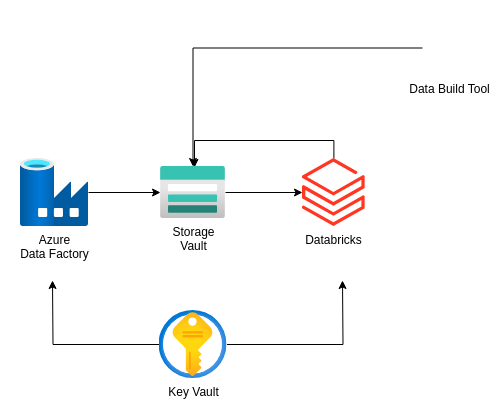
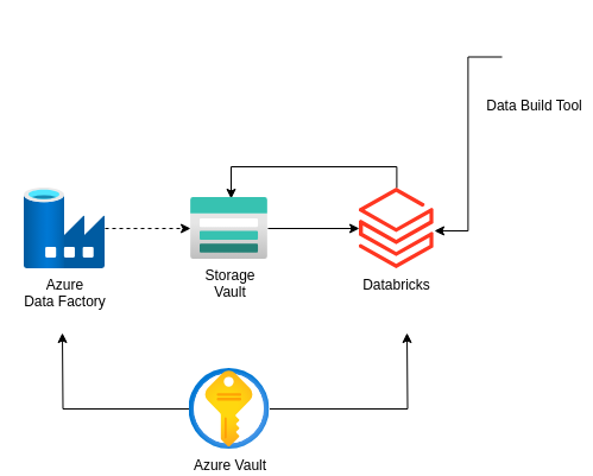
- <mxCell id="9" style="edgeStyle=orthogonalEdgeStyle;rounded=0;orthogonalLoop=1;jettySize=auto;html=1;" edge="1" parent="1" source="10" target="7"><mxGeometry relative="1" as="geometry" /></mxCell>
+ <mxCell id="9" style="edgeStyle=orthogonalEdgeStyle;rounded=0;orthogonalLoop=1;jettySize=auto;html=1;entryX=1.003;entryY=0.529;entryDx=0;entryDy=0;entryPerimeter=0;" edge="1" parent="1" source="10" target="3"><mxGeometry relative="1" as="geometry" /></mxCell>
- <mxCell id="4" style="edgeStyle=orthogonalEdgeStyle;rounded=0;orthogonalLoop=1;jettySize=auto;html=1;" edge="1" parent="1" source="5" target="7"><mxGeometry relative="1" as="geometry" /></mxCell>
+ <mxCell id="4" style="edgeStyle=orthogonalEdgeStyle;rounded=0;orthogonalLoop=1;jettySize=auto;html=1;dashed=1;" edge="1" parent="1" source="5" target="7"><mxGeometry relative="1" as="geometry" /></mxCell>
- <mxCell id="13" value="Key Vault" style="image;aspect=fixed;html=1;points=[];align=center;fontSize=12;image=img/lib/azure2/security/Key_Vaults.svg;" vertex="1" parent="1"><mxGeometry x="158.5" y="310" width="68" height="68" as="geometry" /></mxCell>
+ <mxCell id="13" value="Azure Vault" style="image;aspect=fixed;html=1;points=[];align=center;fontSize=12;image=img/lib/azure2/security/Key_Vaults.svg;" vertex="1" parent="1"><mxGeometry x="158.5" y="310" width="68" height="68" as="geometry" /></mxCell>
